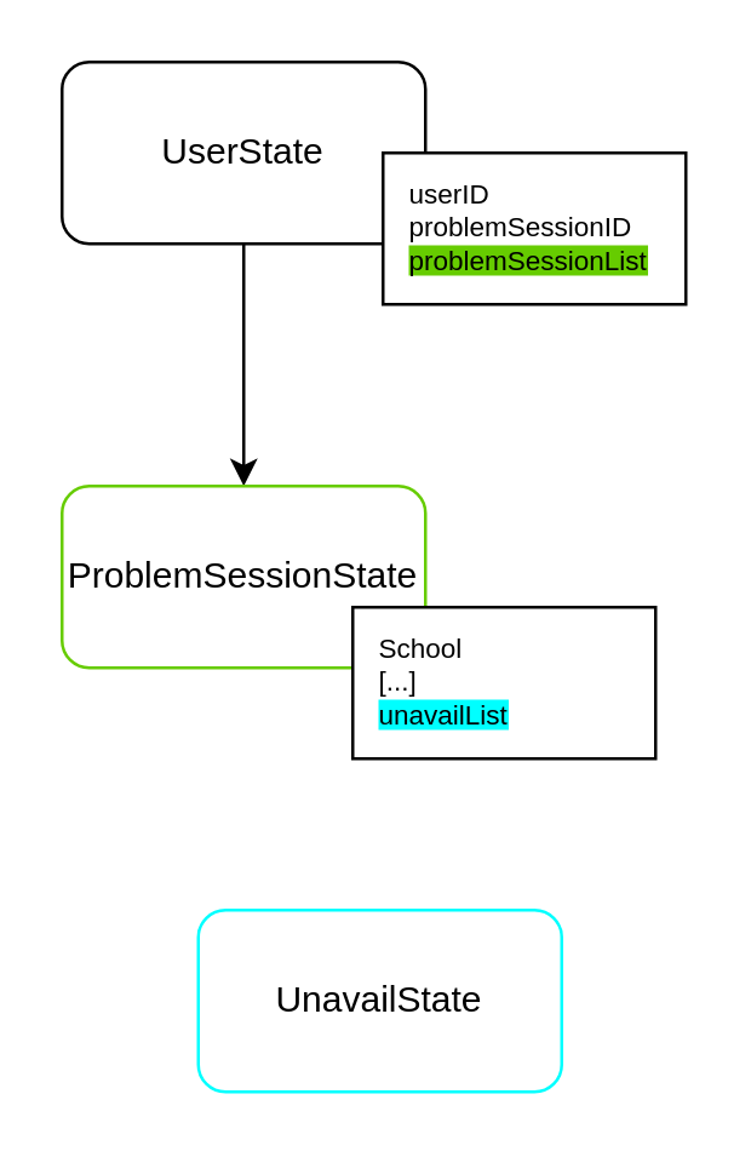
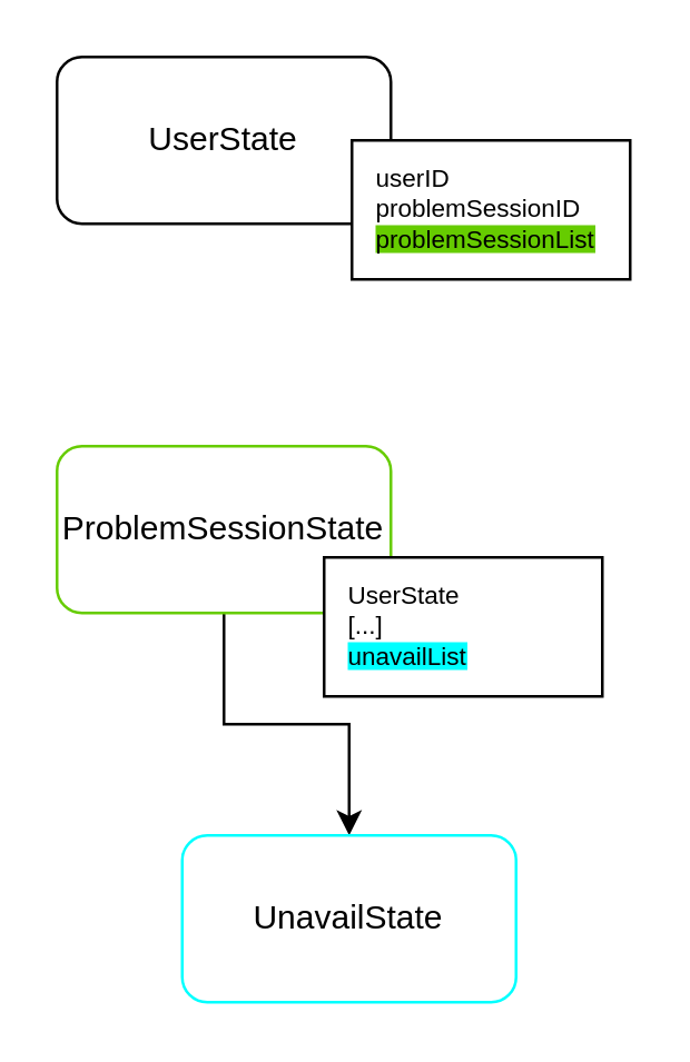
- <mxCell id="2" value="" style="edgeStyle=orthogonalEdgeStyle;rounded=0;orthogonalLoop=1;jettySize=auto;html=1;" edge="1" parent="1" source="3" target="5"><mxGeometry relative="1" as="geometry" /></mxCell>
- <mxCell id="8" value="&lt;span style=&quot;background-color: initial;&quot;&gt;School&lt;/span&gt;&lt;br&gt;&lt;span style=&quot;background-color: initial;&quot;&gt;[...]&lt;/span&gt;&lt;br&gt;&lt;span style=&quot;background-color: rgb(0, 255, 255);&quot;&gt;unavailList&lt;/span&gt;" style="rounded=0;whiteSpace=wrap;html=1;fontSize=9;align=left;spacingLeft=7;" vertex="1" parent="1"><mxGeometry x="116" y="200" width="100" height="50" as="geometry" /></mxCell>
+ <mxCell id="8" value="&lt;span style=&quot;background-color: initial;&quot;&gt;UserState&lt;/span&gt;&lt;br&gt;&lt;span style=&quot;background-color: initial;&quot;&gt;[...]&lt;/span&gt;&lt;br&gt;&lt;span style=&quot;background-color: rgb(0, 255, 255);&quot;&gt;unavailList&lt;/span&gt;" style="rounded=0;whiteSpace=wrap;html=1;fontSize=9;align=left;spacingLeft=7;" vertex="1" parent="1"><mxGeometry x="116" y="200" width="100" height="50" as="geometry" /></mxCell>
+ <mxCell id="4" value="" style="edgeStyle=orthogonalEdgeStyle;rounded=0;orthogonalLoop=1;jettySize=auto;html=1;" edge="1" parent="1" source="5" target="6"><mxGeometry relative="1" as="geometry" /></mxCell>
